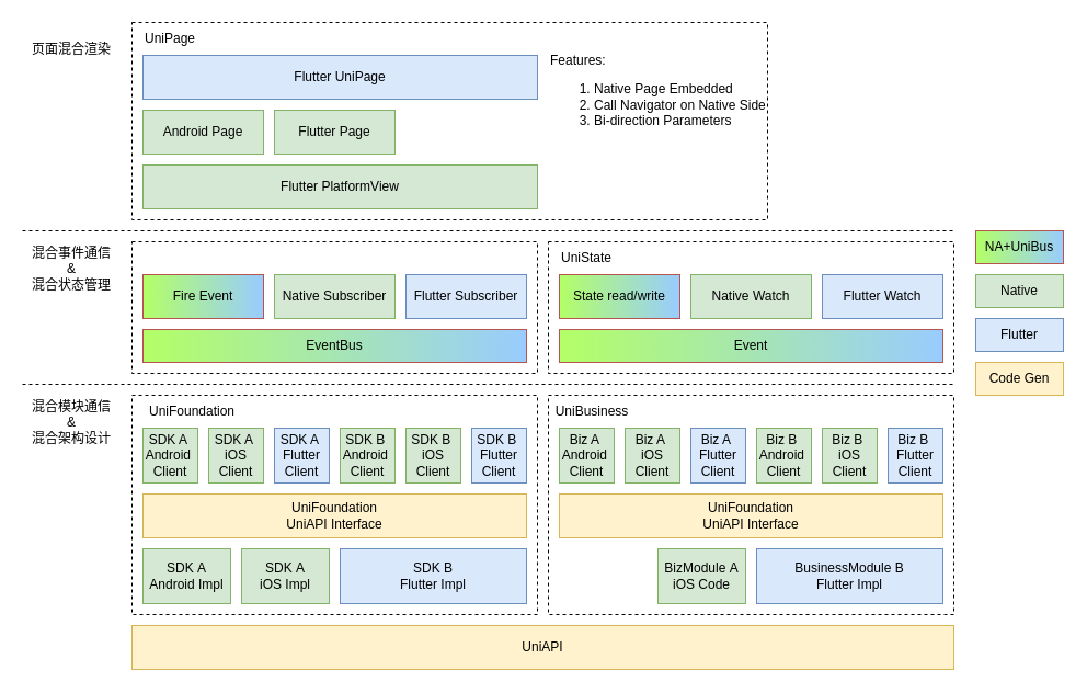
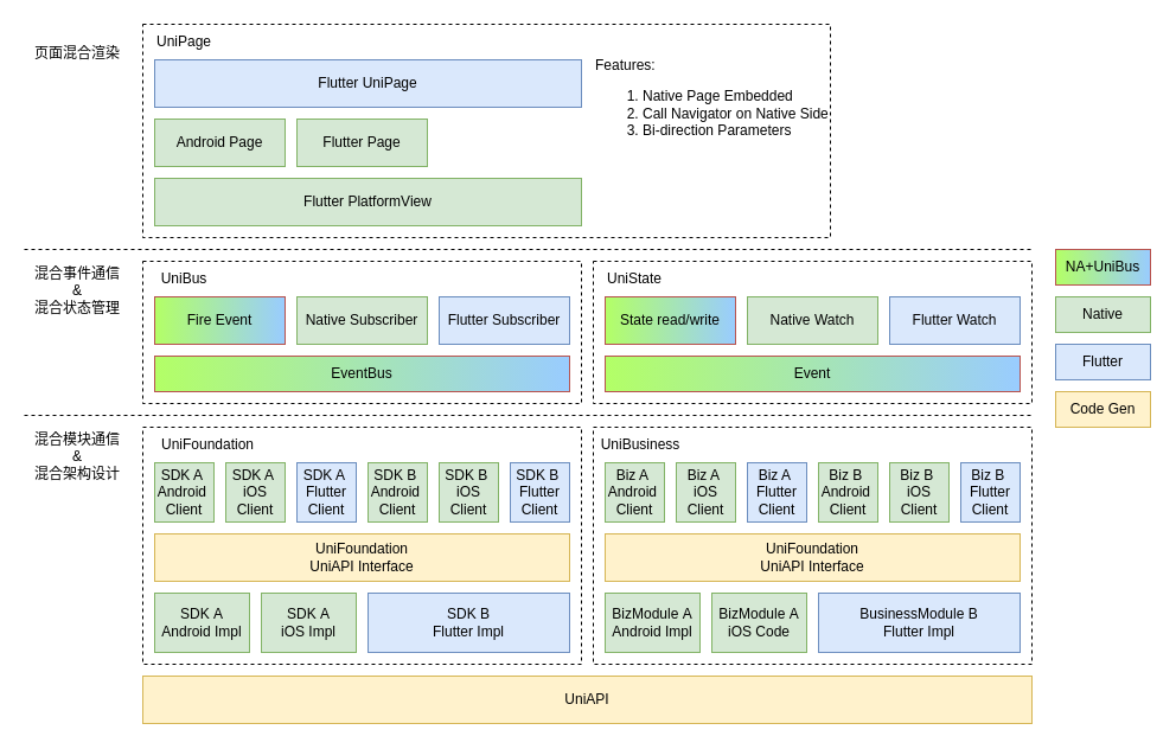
+ <mxCell id="39" value="UniBus" style="text;html=1;align=center;verticalAlign=middle;whiteSpace=wrap;rounded=0;" vertex="1" parent="1"><mxGeometry x="120" y="220" width="70" height="30" as="geometry" /></mxCell>
+ <mxCell id="19" value="BizModule&amp;nbsp;&lt;span style=&quot;background-color: transparent; color: light-dark(rgb(0, 0, 0), rgb(255, 255, 255));&quot;&gt;A&lt;/span&gt;&lt;div&gt;&lt;span style=&quot;background-color: transparent; color: light-dark(rgb(0, 0, 0), rgb(255, 255, 255));&quot;&gt;Android Impl&lt;/span&gt;&lt;/div&gt;" style="rounded=0;whiteSpace=wrap;html=1;fillColor=#d5e8d4;strokeColor=#82b366;" vertex="1" parent="1"><mxGeometry x="510" y="500" width="80" height="50" as="geometry" /></mxCell>
